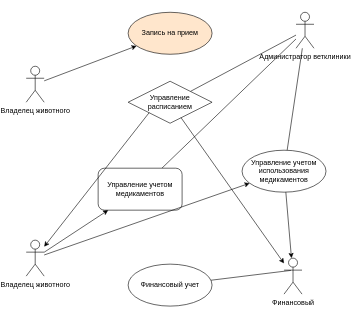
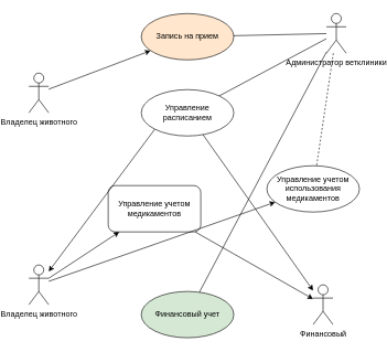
+ <mxCell id="5" style="edgeStyle=none;html=1;endArrow=none;endFill=0;" edge="1" parent="1" source="9" target="4"><mxGeometry relative="1" as="geometry" /></mxCell>
- <mxCell id="7" style="edgeStyle=none;html=1;endArrow=none;endFill=0;" edge="1" parent="1" source="9" target="12"><mxGeometry relative="1" as="geometry" /></mxCell>
+ <mxCell id="7" style="edgeStyle=none;html=1;endArrow=none;endFill=0;dashed=1;" edge="1" parent="1" source="9" target="12"><mxGeometry relative="1" as="geometry" /></mxCell>
- <mxCell id="10" value="Управление расписанием" style="rhombus;whiteSpace=wrap;html=1;" vertex="1" parent="1"><mxGeometry x="190" y="135" width="140" height="70" as="geometry" /></mxCell>
+ <mxCell id="10" value="Управление расписанием" style="ellipse;whiteSpace=wrap;html=1;" vertex="1" parent="1"><mxGeometry x="190" y="135" width="140" height="70" as="geometry" /></mxCell>
- <mxCell id="8" style="edgeStyle=none;html=1;endArrow=none;endFill=0;" edge="1" parent="1" source="9" target="11"><mxGeometry relative="1" as="geometry" /></mxCell>
+ <mxCell id="8" style="edgeStyle=none;html=1;endArrow=none;endFill=0;" edge="1" parent="1" source="9" target="22"><mxGeometry relative="1" as="geometry" /></mxCell>
- <mxCell id="17" style="edgeStyle=none;html=1;endArrow=none;endFill=0;startArrow=classic;startFill=1;" edge="1" parent="1" source="20" target="12"><mxGeometry relative="1" as="geometry" /></mxCell>
+ <mxCell id="19" style="edgeStyle=none;html=1;endArrow=none;endFill=0;startArrow=classic;startFill=1;" edge="1" parent="1" source="20" target="11"><mxGeometry relative="1" as="geometry" /></mxCell>
- <mxCell id="21" style="edgeStyle=none;html=1;entryX=0.381;entryY=0.341;entryDx=0;entryDy=0;entryPerimeter=0;startArrow=none;startFill=0;endArrow=none;endFill=0;" edge="1" parent="1" source="22" target="20"><mxGeometry relative="1" as="geometry" /></mxCell>
- <mxCell id="22" value="Финансовый учет" style="ellipse;whiteSpace=wrap;html=1;" vertex="1" parent="1"><mxGeometry x="190" y="440" width="140" height="70" as="geometry" /></mxCell>
+ <mxCell id="22" value="Финансовый учет" style="ellipse;whiteSpace=wrap;html=1;fillColor=#d5e8d4;" vertex="1" parent="1"><mxGeometry x="190" y="440" width="140" height="70" as="geometry" /></mxCell>
